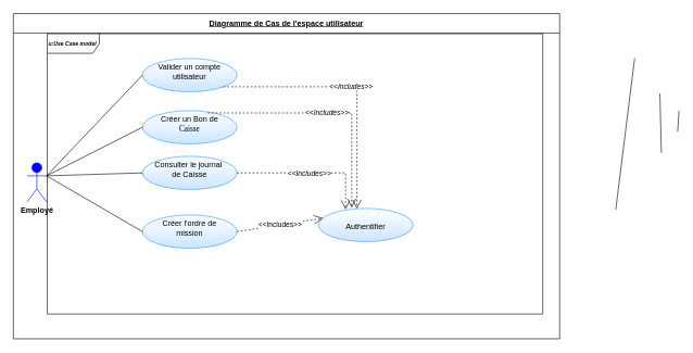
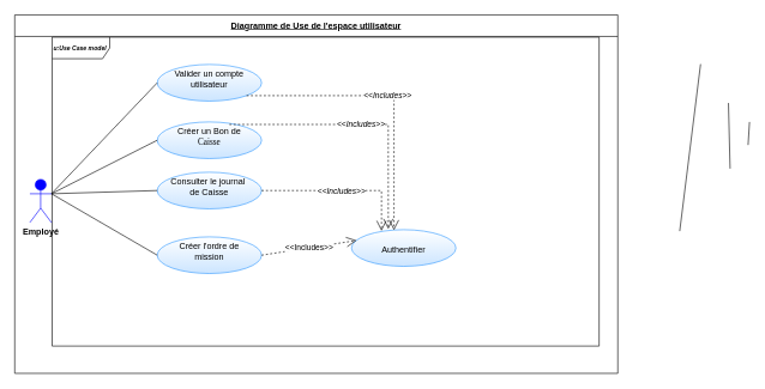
- <mxCell id="5" value="&lt;u&gt;Diagramme de Cas de l'espace utilisateur&lt;/u&gt;" style="swimlane;fontStyle=1;align=center;horizontal=1;startSize=30;collapsible=0;html=1;whiteSpace=wrap;" vertex="1" parent="1"><mxGeometry x="20" y="20" width="838" height="499" as="geometry" /></mxCell>
+ <mxCell id="5" value="&lt;u&gt;Diagramme de Use de l'espace utilisateur&lt;/u&gt;" style="swimlane;fontStyle=1;align=center;horizontal=1;startSize=30;collapsible=0;html=1;whiteSpace=wrap;" vertex="1" parent="1"><mxGeometry x="20" y="20" width="838" height="499" as="geometry" /></mxCell>
